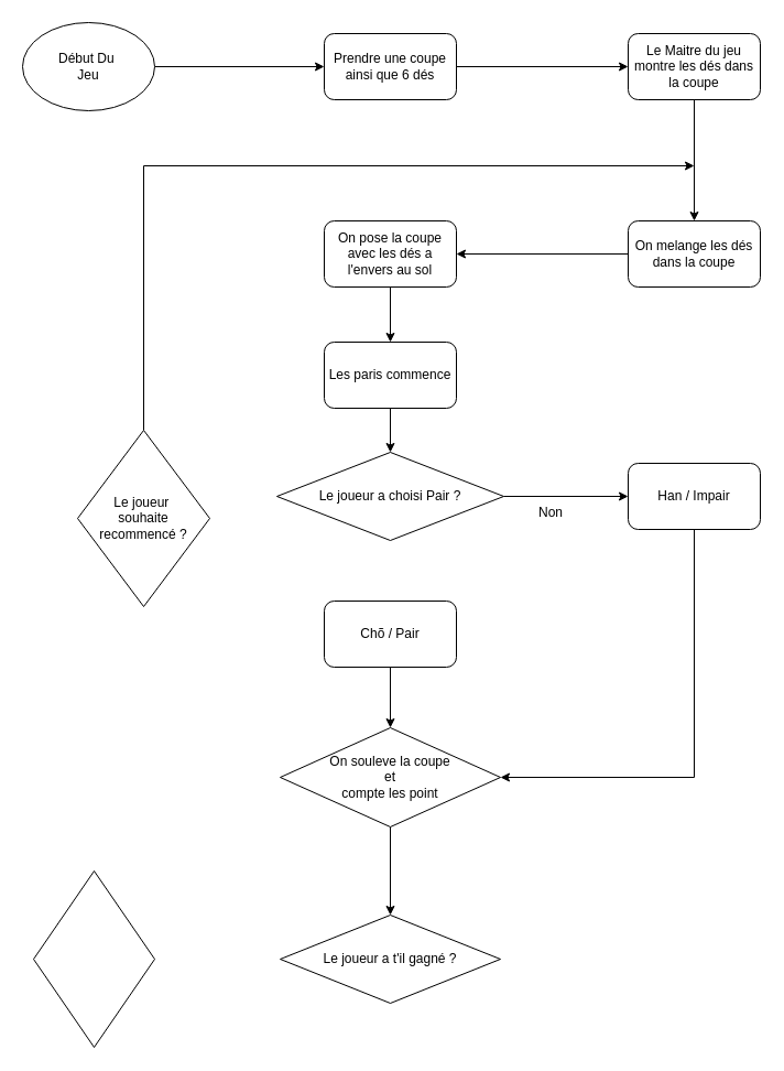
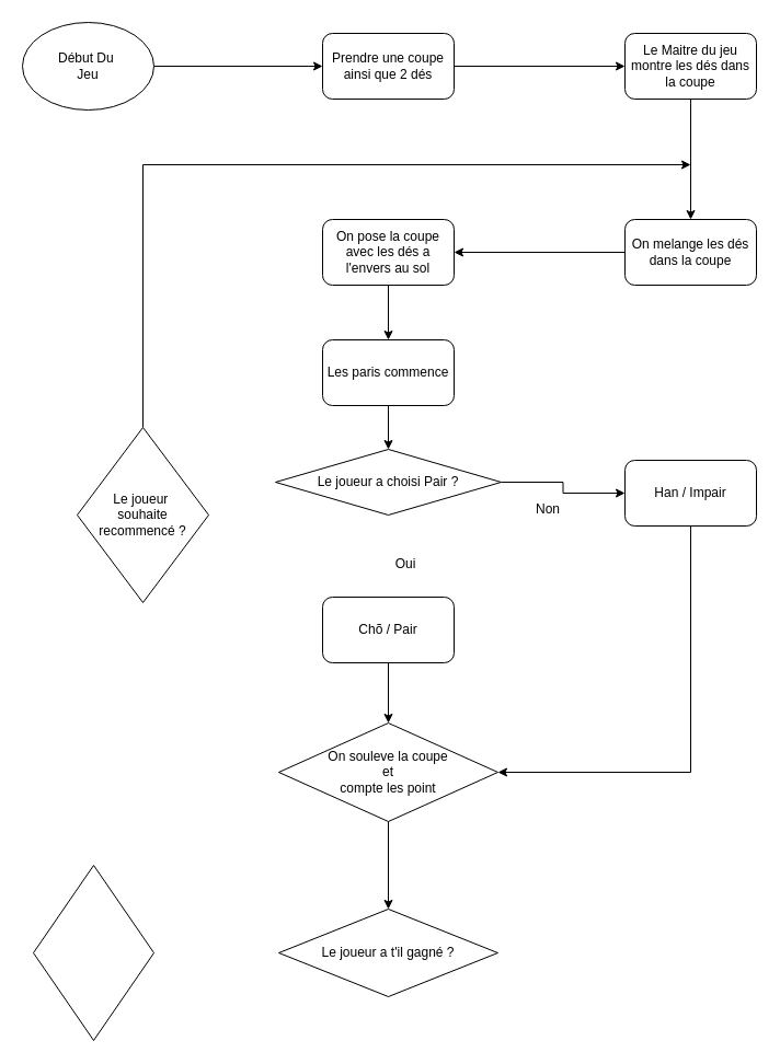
- <mxCell id="7" value="&lt;font style=&quot;vertical-align: inherit;&quot;&gt;&lt;font style=&quot;vertical-align: inherit;&quot;&gt;Prendre une coupe ainsi que 6 dés&lt;/font&gt;&lt;/font&gt;" style="rounded=1;whiteSpace=wrap;html=1;" vertex="1" parent="1"><mxGeometry x="294" y="30" width="120" height="60" as="geometry" /></mxCell>
+ <mxCell id="7" value="&lt;font style=&quot;vertical-align: inherit;&quot;&gt;&lt;font style=&quot;vertical-align: inherit;&quot;&gt;Prendre une coupe ainsi que 2 dés&lt;/font&gt;&lt;/font&gt;" style="rounded=1;whiteSpace=wrap;html=1;" vertex="1" parent="1"><mxGeometry x="294" y="30" width="120" height="60" as="geometry" /></mxCell>
- <mxCell id="3" value="&lt;font style=&quot;vertical-align: inherit;&quot;&gt;&lt;font style=&quot;vertical-align: inherit;&quot;&gt;Le joueur a choisi Pair ?&lt;/font&gt;&lt;/font&gt;" style="rhombus;whiteSpace=wrap;html=1;" vertex="1" parent="1"><mxGeometry x="251" y="410" width="206" height="80" as="geometry" /></mxCell>
+ <mxCell id="3" value="&lt;font style=&quot;vertical-align: inherit;&quot;&gt;&lt;font style=&quot;vertical-align: inherit;&quot;&gt;Le joueur a choisi Pair ?&lt;/font&gt;&lt;/font&gt;" style="rhombus;whiteSpace=wrap;html=1;" vertex="1" parent="1"><mxGeometry x="251" y="410" width="206" height="60" as="geometry" /></mxCell>
+ <mxCell id="24" value="Oui" style="text;html=1;strokeColor=none;fillColor=none;align=center;verticalAlign=middle;whiteSpace=wrap;rounded=0;" vertex="1" parent="1"><mxGeometry x="340" y="500" width="60" height="30" as="geometry" /></mxCell>
